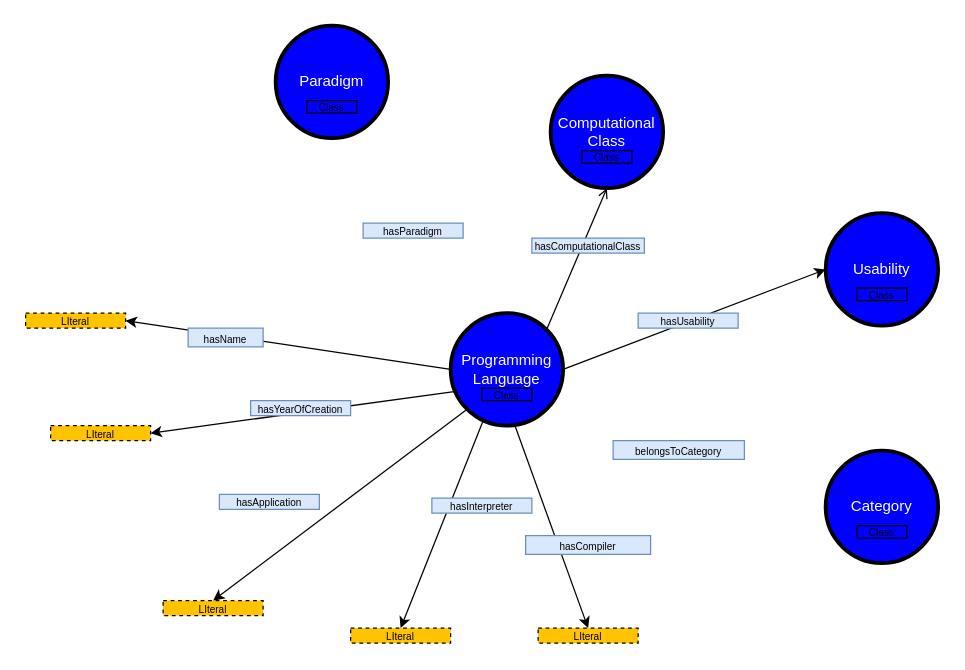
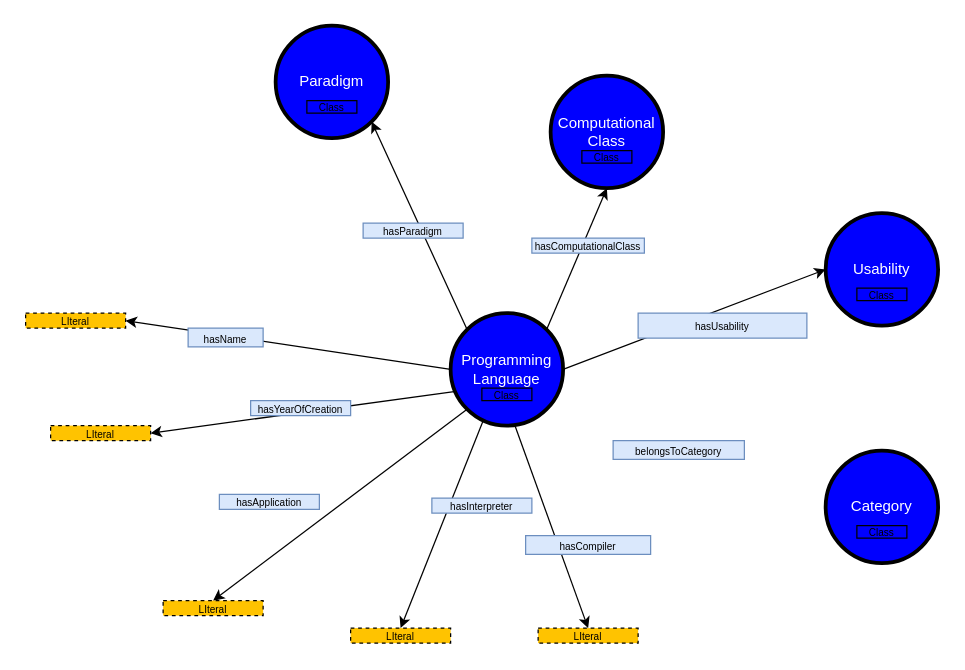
+ <mxCell id="21" value="" style="endArrow=classic;html=1;rounded=0;entryX=1;entryY=1;entryDx=0;entryDy=0;exitX=0;exitY=0;exitDx=0;exitDy=0;" edge="1" parent="1" source="16" target="10"><mxGeometry width="50" height="50" relative="1" as="geometry"><mxPoint x="360" y="270" as="sourcePoint" /><mxPoint x="410" y="220" as="targetPoint" /></mxGeometry></mxCell>
- <mxCell id="8" style="rounded=0;orthogonalLoop=1;jettySize=auto;html=1;exitX=1;exitY=0;exitDx=0;exitDy=0;entryX=0.5;entryY=1;entryDx=0;entryDy=0;endArrow=open;" edge="1" parent="1" source="16" target="13"><mxGeometry relative="1" as="geometry" /></mxCell>
+ <mxCell id="8" style="rounded=0;orthogonalLoop=1;jettySize=auto;html=1;exitX=1;exitY=0;exitDx=0;exitDy=0;entryX=0.5;entryY=1;entryDx=0;entryDy=0;" edge="1" parent="1" source="16" target="13"><mxGeometry relative="1" as="geometry" /></mxCell>
- <mxCell id="24" value="&lt;font style=&quot;font-size: 8px;&quot;&gt;hasUsability&lt;/font&gt;" style="rounded=0;whiteSpace=wrap;html=1;align=center;fillColor=#dae8fc;strokeColor=#6c8ebf;" vertex="1" parent="1"><mxGeometry x="510" y="250" width="80" height="12" as="geometry" /></mxCell>
+ <mxCell id="24" value="&lt;font style=&quot;font-size: 8px;&quot;&gt;hasUsability&lt;/font&gt;" style="rounded=0;whiteSpace=wrap;html=1;align=center;fillColor=#dae8fc;strokeColor=#6c8ebf;" vertex="1" parent="1"><mxGeometry x="510" y="250" width="135" height="20" as="geometry" /></mxCell>
